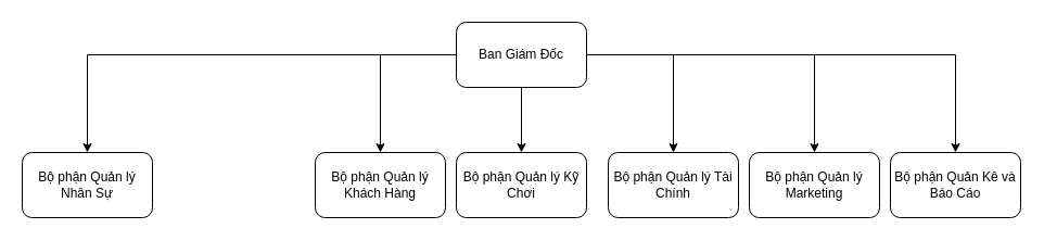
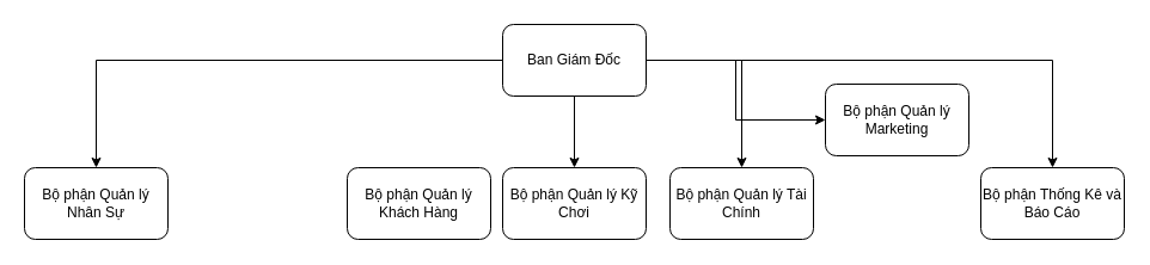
- <mxCell id="3" style="edgeStyle=orthogonalEdgeStyle;rounded=0;orthogonalLoop=1;jettySize=auto;html=1;" edge="1" parent="1" source="8" target="9"><mxGeometry relative="1" as="geometry"><Array as="points"><mxPoint x="350" y="50" /></Array></mxGeometry></mxCell>
- <mxCell id="13" value="Bộ phận Quản lý Marketing" style="rounded=1;whiteSpace=wrap;html=1;" vertex="1" parent="1"><mxGeometry x="690" y="140" width="120" height="60" as="geometry" /></mxCell>
+ <mxCell id="13" value="Bộ phận Quản lý Marketing" style="rounded=1;whiteSpace=wrap;html=1;" vertex="1" parent="1"><mxGeometry x="690" y="70" width="120" height="60" as="geometry" /></mxCell>
- <mxCell id="14" value="Bộ phận Quản Kê và Báo Cáo" style="rounded=1;whiteSpace=wrap;html=1;" vertex="1" parent="1"><mxGeometry x="820" y="140" width="120" height="60" as="geometry" /></mxCell>
+ <mxCell id="14" value="Bộ phận Thống Kê và Báo Cáo" style="rounded=1;whiteSpace=wrap;html=1;" vertex="1" parent="1"><mxGeometry x="820" y="140" width="120" height="60" as="geometry" /></mxCell>
